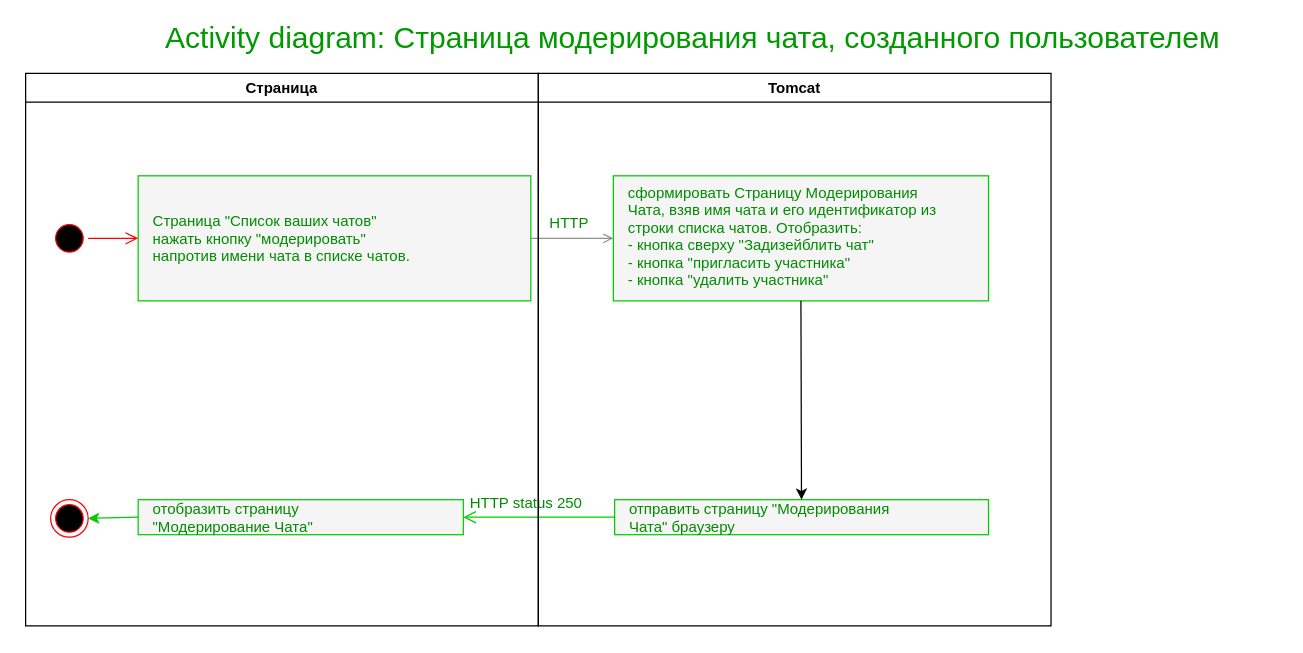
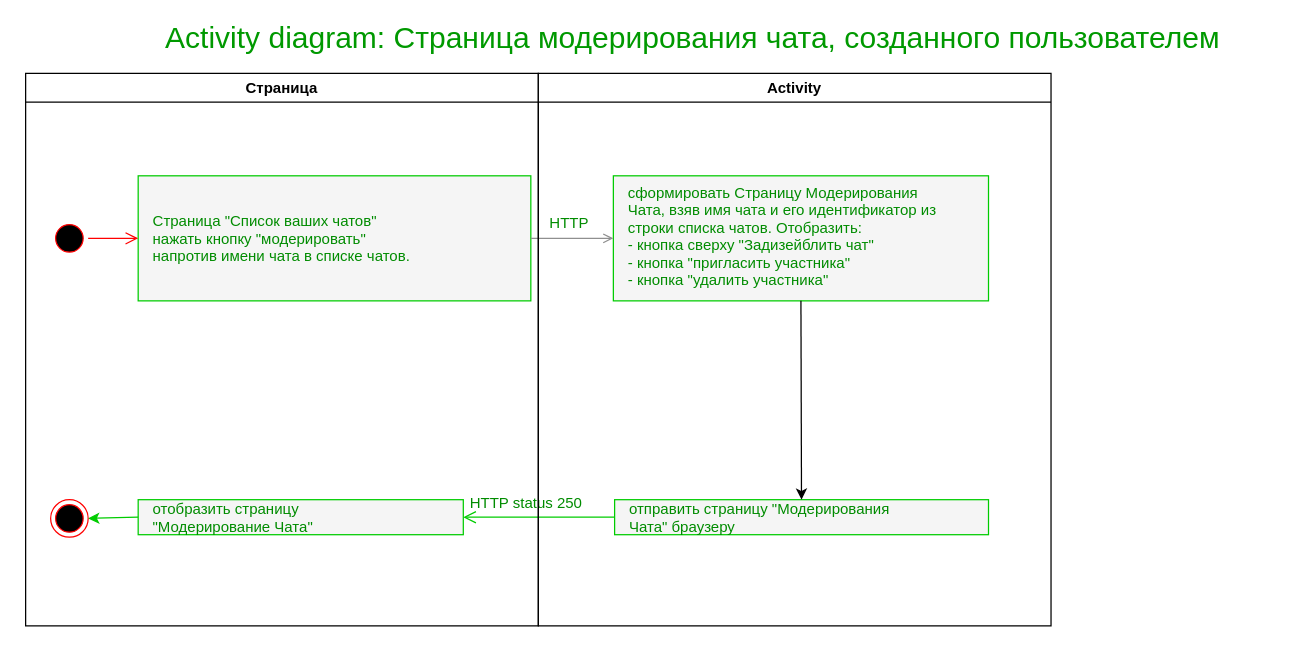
- <mxCell id="16" value="Tomcat" style="swimlane;whiteSpace=wrap" parent="1" vertex="1"><mxGeometry x="430" y="58" width="410" height="442" as="geometry" /></mxCell>
+ <mxCell id="16" value="Activity" style="swimlane;whiteSpace=wrap" parent="1" vertex="1"><mxGeometry x="430" y="58" width="410" height="442" as="geometry" /></mxCell>
